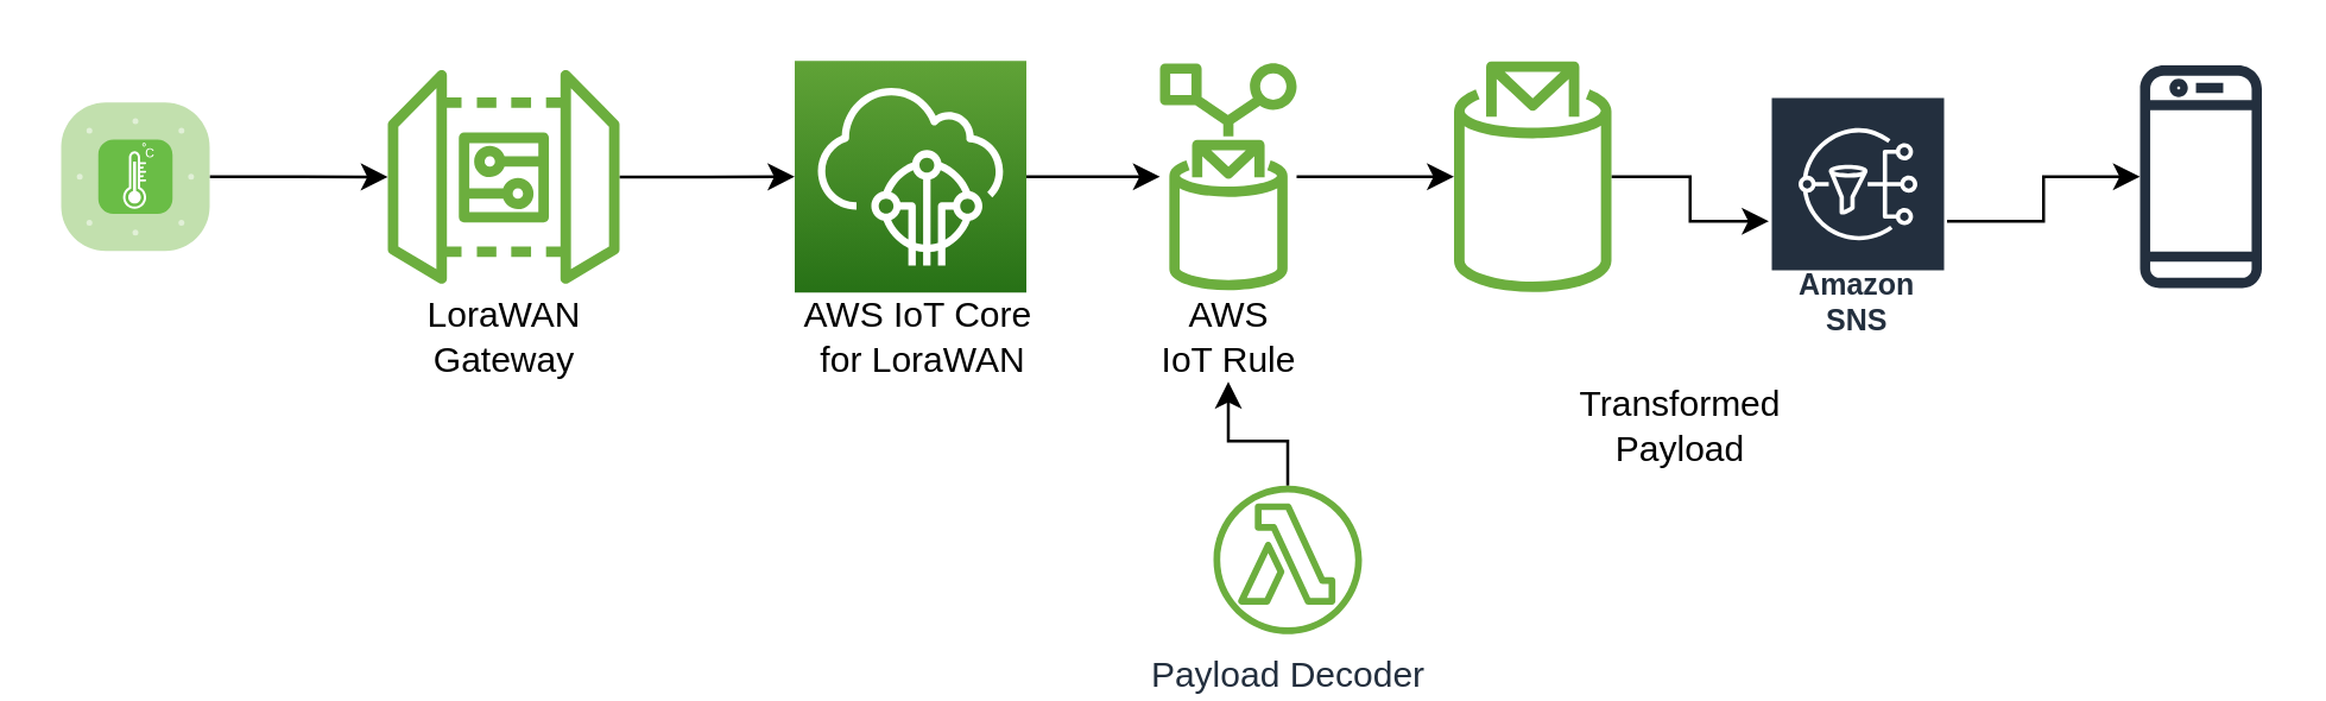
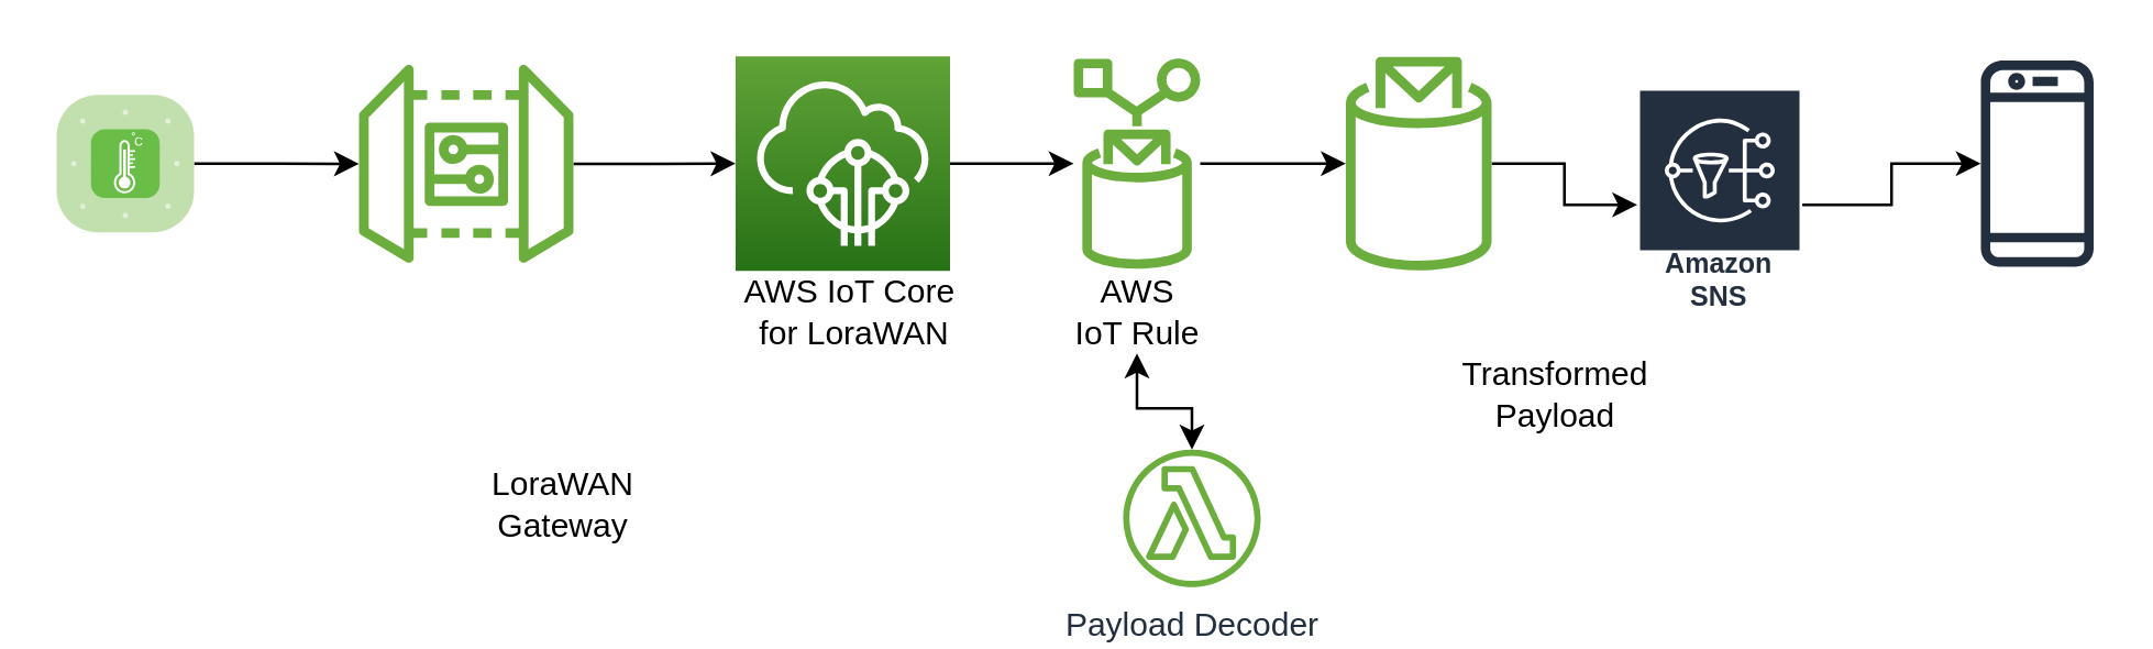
- <mxCell id="8" value="LoraWAN &lt;br&gt;Gateway" style="text;html=1;align=center;verticalAlign=middle;resizable=0;points=[];autosize=1;strokeColor=none;fillColor=none;" vertex="1" parent="1"><mxGeometry x="134" y="98" width="70" height="30" as="geometry" /></mxCell>
+ <mxCell id="8" value="LoraWAN &lt;br&gt;Gateway" style="text;html=1;align=center;verticalAlign=middle;resizable=0;points=[];autosize=1;strokeColor=none;fillColor=none;" vertex="1" parent="1"><mxGeometry x="169" y="168" width="70" height="30" as="geometry" /></mxCell>
- <mxCell id="12" style="edgeStyle=orthogonalEdgeStyle;rounded=0;orthogonalLoop=1;jettySize=auto;html=1;startArrow=classic;startFill=1;endArrow=none;" edge="1" parent="1" source="13" target="14"><mxGeometry relative="1" as="geometry" /></mxCell>
+ <mxCell id="12" style="edgeStyle=orthogonalEdgeStyle;rounded=0;orthogonalLoop=1;jettySize=auto;html=1;startArrow=classic;startFill=1;" edge="1" parent="1" source="13" target="14"><mxGeometry relative="1" as="geometry" /></mxCell>
